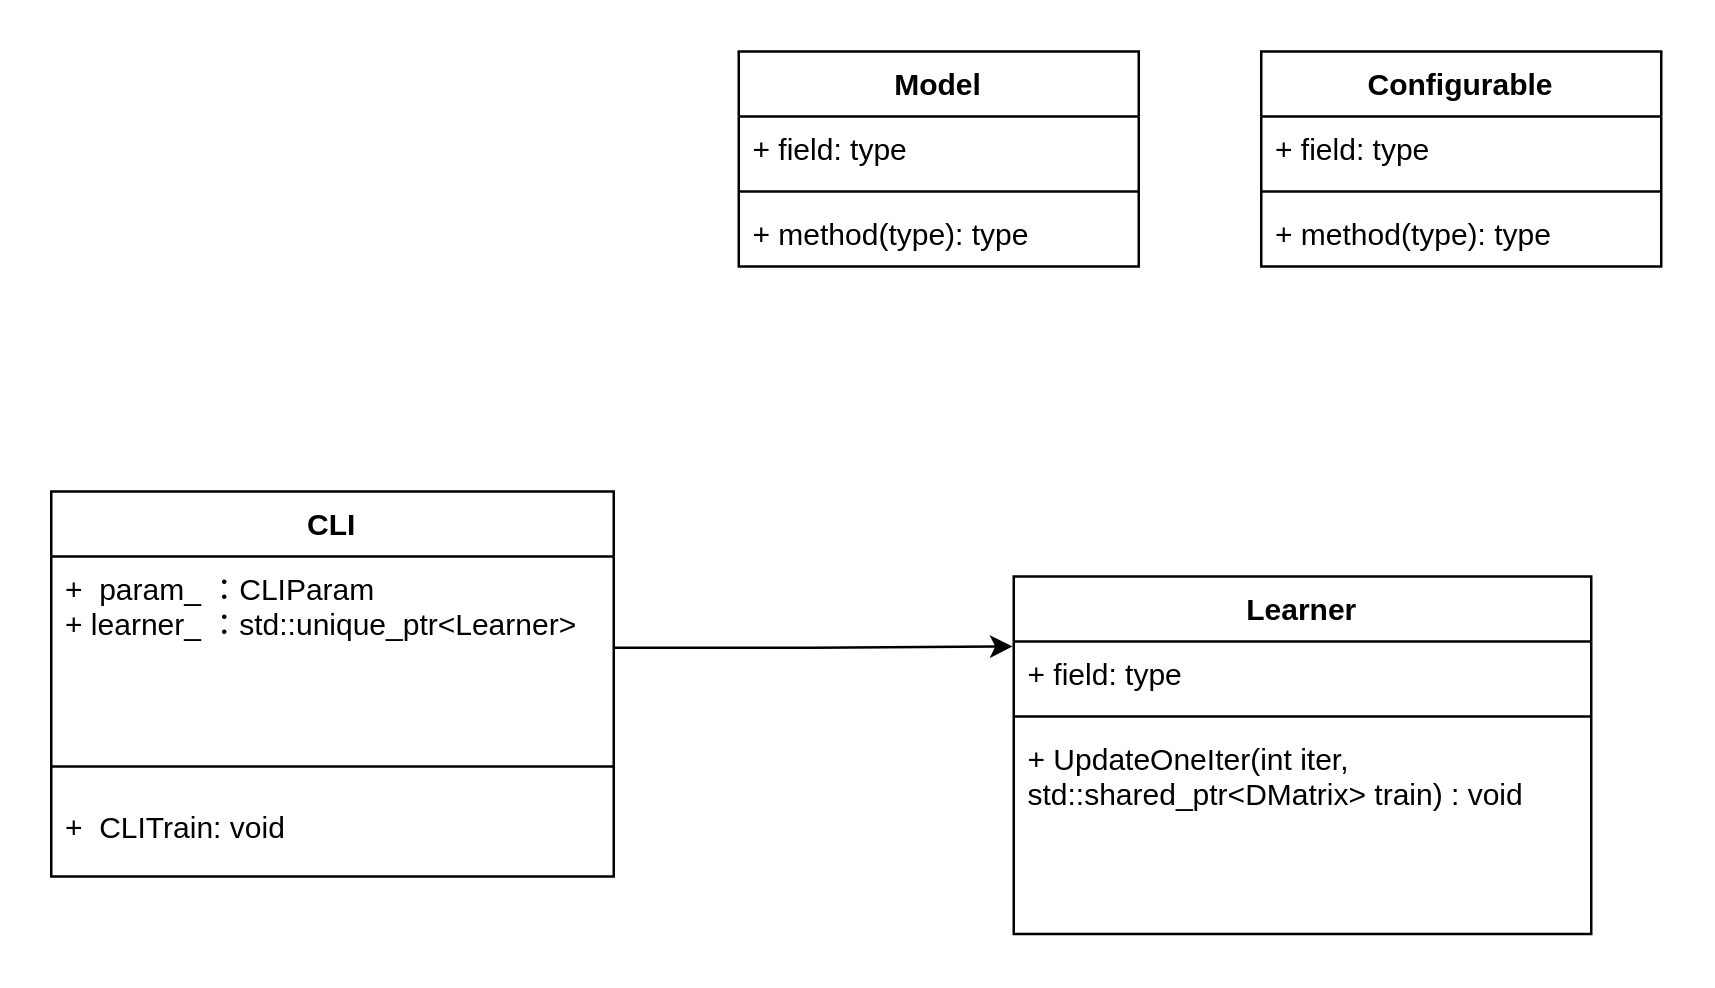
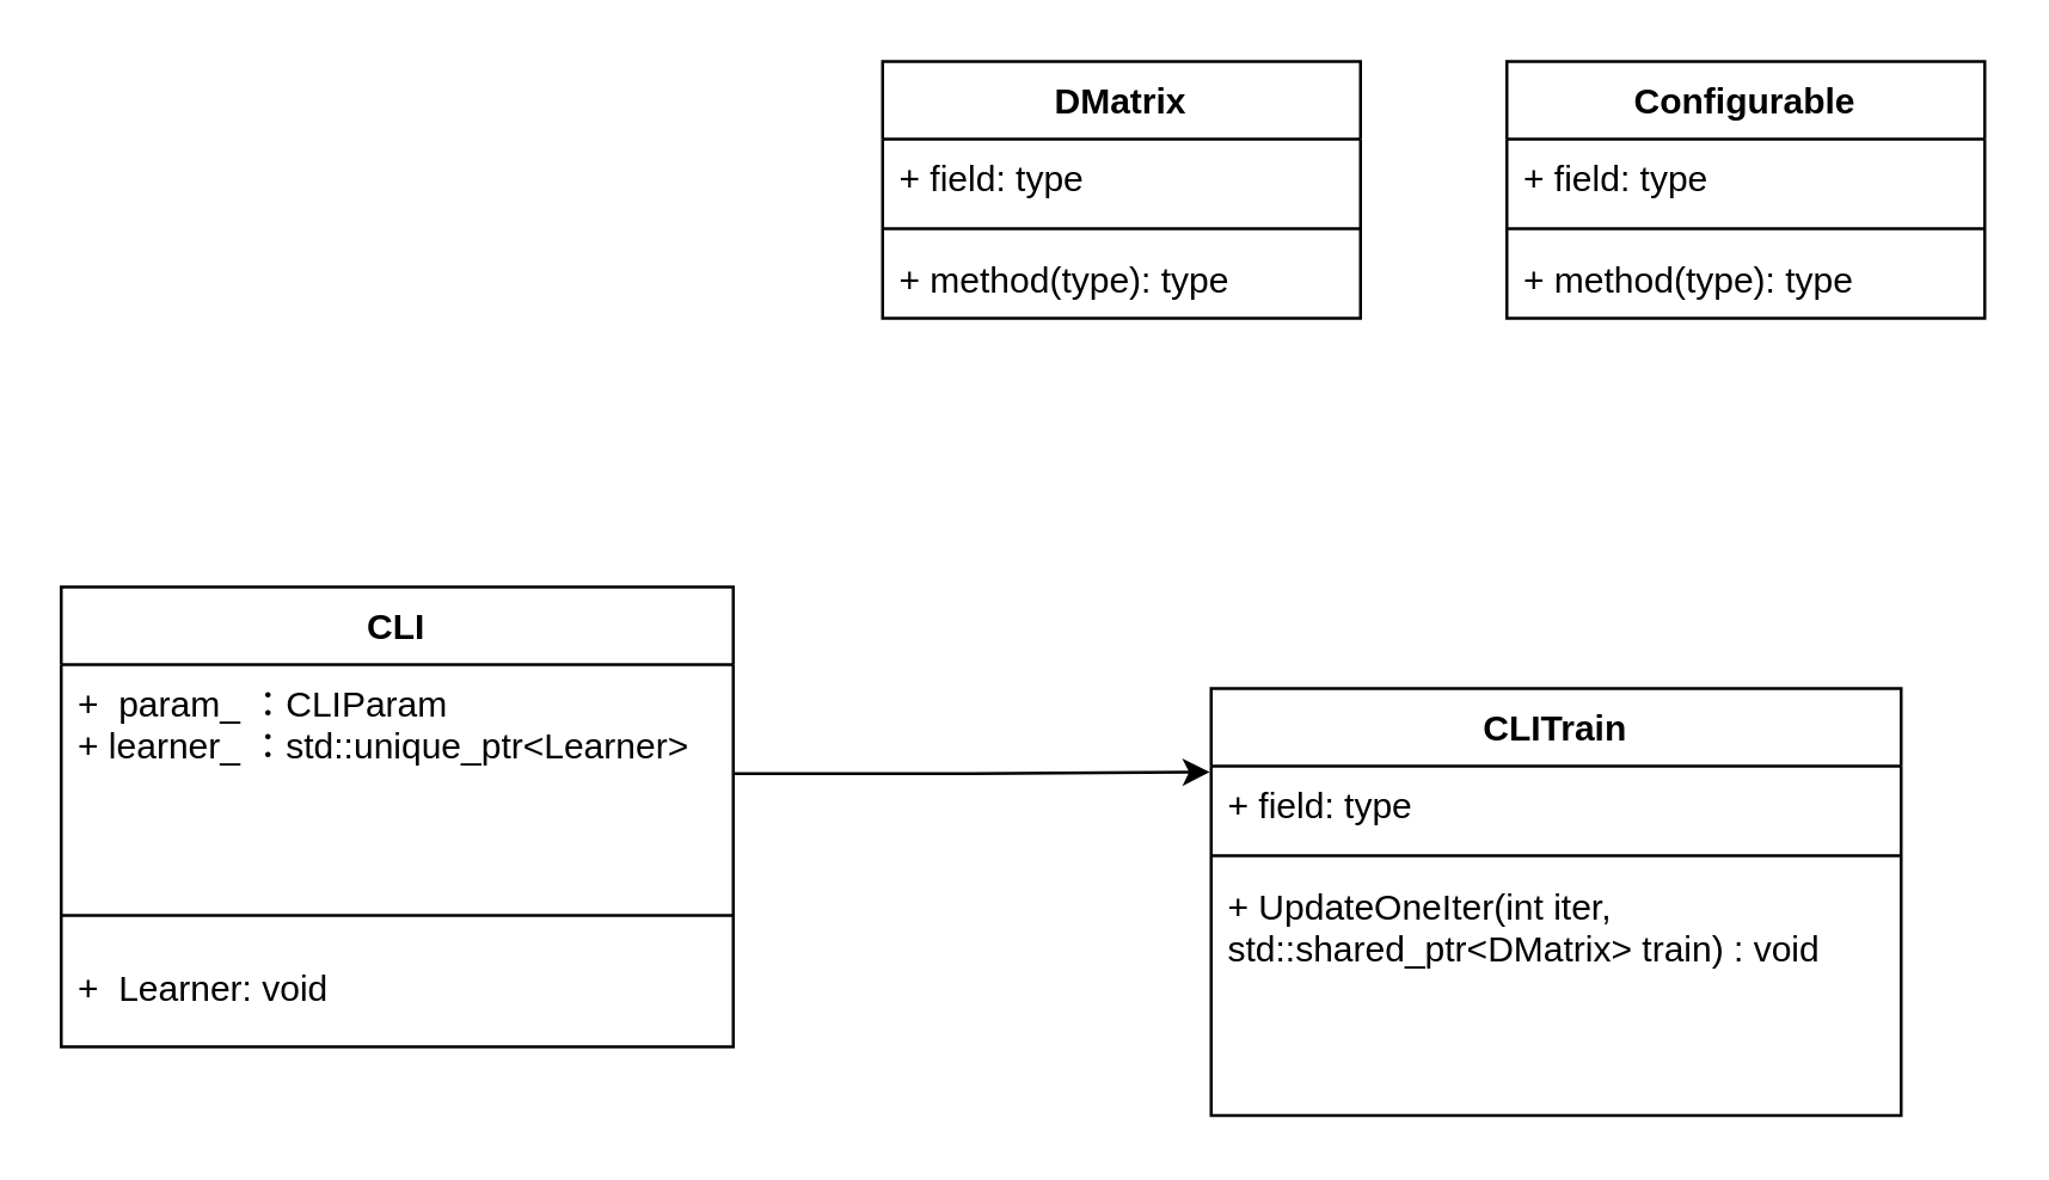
- <mxCell id="11" value="Model" style="swimlane;fontStyle=1;align=center;verticalAlign=top;childLayout=stackLayout;horizontal=1;startSize=26;horizontalStack=0;resizeParent=1;resizeParentMax=0;resizeLast=0;collapsible=1;marginBottom=0;" vertex="1" parent="1"><mxGeometry x="295" y="20" width="160" height="86" as="geometry" /></mxCell>
+ <mxCell id="11" value="DMatrix" style="swimlane;fontStyle=1;align=center;verticalAlign=top;childLayout=stackLayout;horizontal=1;startSize=26;horizontalStack=0;resizeParent=1;resizeParentMax=0;resizeLast=0;collapsible=1;marginBottom=0;" vertex="1" parent="1"><mxGeometry x="295" y="20" width="160" height="86" as="geometry" /></mxCell>
- <mxCell id="6" value="Learner" style="swimlane;fontStyle=1;align=center;verticalAlign=top;childLayout=stackLayout;horizontal=1;startSize=26;horizontalStack=0;resizeParent=1;resizeParentMax=0;resizeLast=0;collapsible=1;marginBottom=0;" vertex="1" parent="1"><mxGeometry x="405" y="230" width="231" height="143" as="geometry" /></mxCell>
+ <mxCell id="6" value="CLITrain" style="swimlane;fontStyle=1;align=center;verticalAlign=top;childLayout=stackLayout;horizontal=1;startSize=26;horizontalStack=0;resizeParent=1;resizeParentMax=0;resizeLast=0;collapsible=1;marginBottom=0;" vertex="1" parent="1"><mxGeometry x="405" y="230" width="231" height="143" as="geometry" /></mxCell>
- <mxCell id="5" value="+  CLITrain: void" style="text;strokeColor=none;fillColor=none;align=left;verticalAlign=top;spacingLeft=4;spacingRight=4;overflow=hidden;rotatable=0;points=[[0,0.5],[1,0.5]];portConstraint=eastwest;" vertex="1" parent="2"><mxGeometry y="121" width="225" height="33" as="geometry" /></mxCell>
+ <mxCell id="5" value="+  Learner: void" style="text;strokeColor=none;fillColor=none;align=left;verticalAlign=top;spacingLeft=4;spacingRight=4;overflow=hidden;rotatable=0;points=[[0,0.5],[1,0.5]];portConstraint=eastwest;" vertex="1" parent="2"><mxGeometry y="121" width="225" height="33" as="geometry" /></mxCell>
